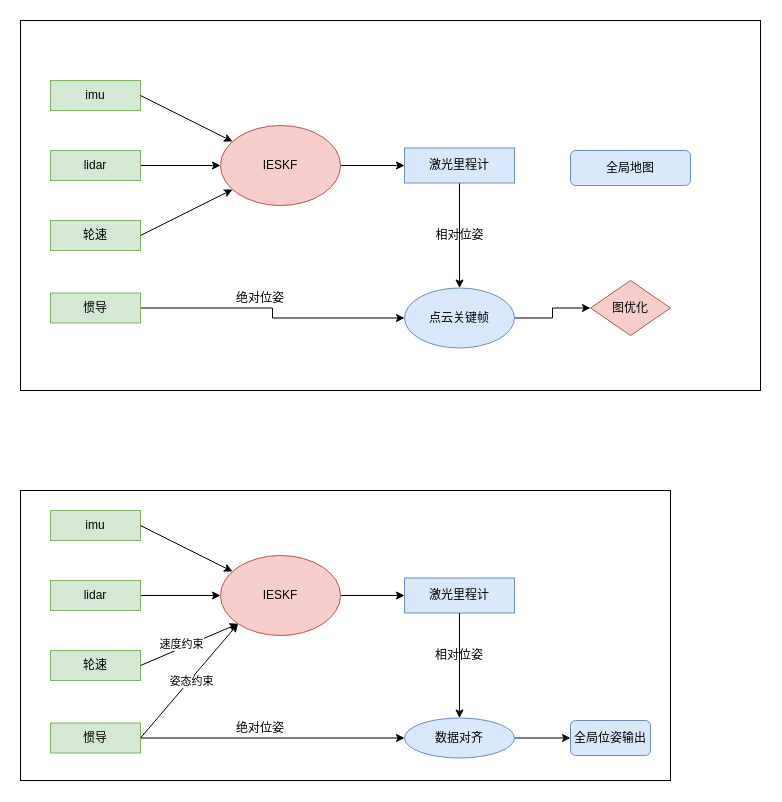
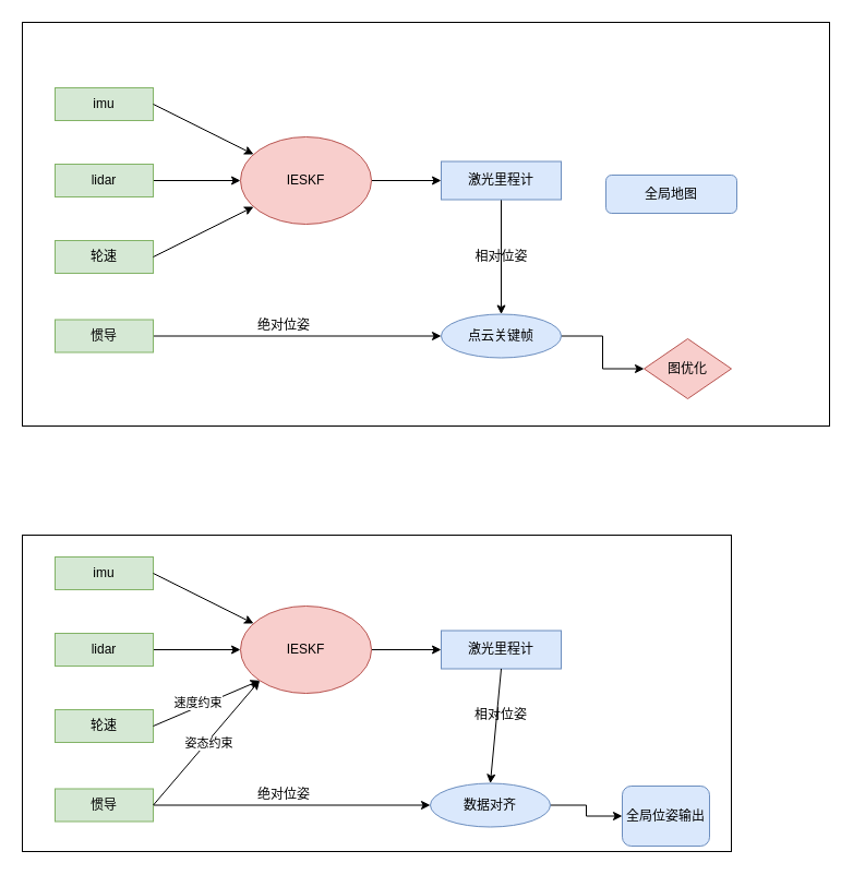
- <mxCell id="20" value="全局地图" style="rounded=1;whiteSpace=wrap;html=1;fillColor=#dae8fc;strokeColor=#6c8ebf;" parent="1" vertex="1"><mxGeometry x="570" y="150" width="120" height="35" as="geometry" /></mxCell>
+ <mxCell id="20" value="全局地图" style="rounded=1;whiteSpace=wrap;html=1;fillColor=#dae8fc;strokeColor=#6c8ebf;" parent="1" vertex="1"><mxGeometry x="555" y="160" width="120" height="35" as="geometry" /></mxCell>
- <mxCell id="19" value="图优化" style="rhombus;whiteSpace=wrap;html=1;fillColor=#f8cecc;strokeColor=#b85450;" parent="1" vertex="1"><mxGeometry x="590" y="280" width="80" height="55" as="geometry" /></mxCell>
+ <mxCell id="19" value="图优化" style="rhombus;whiteSpace=wrap;html=1;fillColor=#f8cecc;strokeColor=#b85450;" parent="1" vertex="1"><mxGeometry x="590" y="310" width="80" height="55" as="geometry" /></mxCell>
- <mxCell id="16" value="点云关键帧" style="ellipse;whiteSpace=wrap;html=1;fillColor=#dae8fc;strokeColor=#6c8ebf;" parent="1" vertex="1"><mxGeometry x="404" y="287.5" width="110" height="60" as="geometry" /></mxCell>
+ <mxCell id="16" value="点云关键帧" style="ellipse;whiteSpace=wrap;html=1;fillColor=#dae8fc;strokeColor=#6c8ebf;" parent="1" vertex="1"><mxGeometry x="404" y="287.5" width="110" height="40" as="geometry" /></mxCell>
- <mxCell id="35" value="数据对齐" style="ellipse;whiteSpace=wrap;html=1;fillColor=#dae8fc;strokeColor=#6c8ebf;" vertex="1" parent="1"><mxGeometry x="404" y="717.5" width="110" height="40" as="geometry" /></mxCell>
+ <mxCell id="35" value="数据对齐" style="ellipse;whiteSpace=wrap;html=1;fillColor=#dae8fc;strokeColor=#6c8ebf;" vertex="1" parent="1"><mxGeometry x="394" y="717.5" width="110" height="40" as="geometry" /></mxCell>
- <mxCell id="37" value="全局位姿输出" style="rounded=1;whiteSpace=wrap;html=1;fillColor=#dae8fc;strokeColor=#6c8ebf;" vertex="1" parent="1"><mxGeometry x="570" y="720" width="80" height="35" as="geometry" /></mxCell>
+ <mxCell id="37" value="全局位姿输出" style="rounded=1;whiteSpace=wrap;html=1;fillColor=#dae8fc;strokeColor=#6c8ebf;" vertex="1" parent="1"><mxGeometry x="570" y="720" width="80" height="55" as="geometry" /></mxCell>
